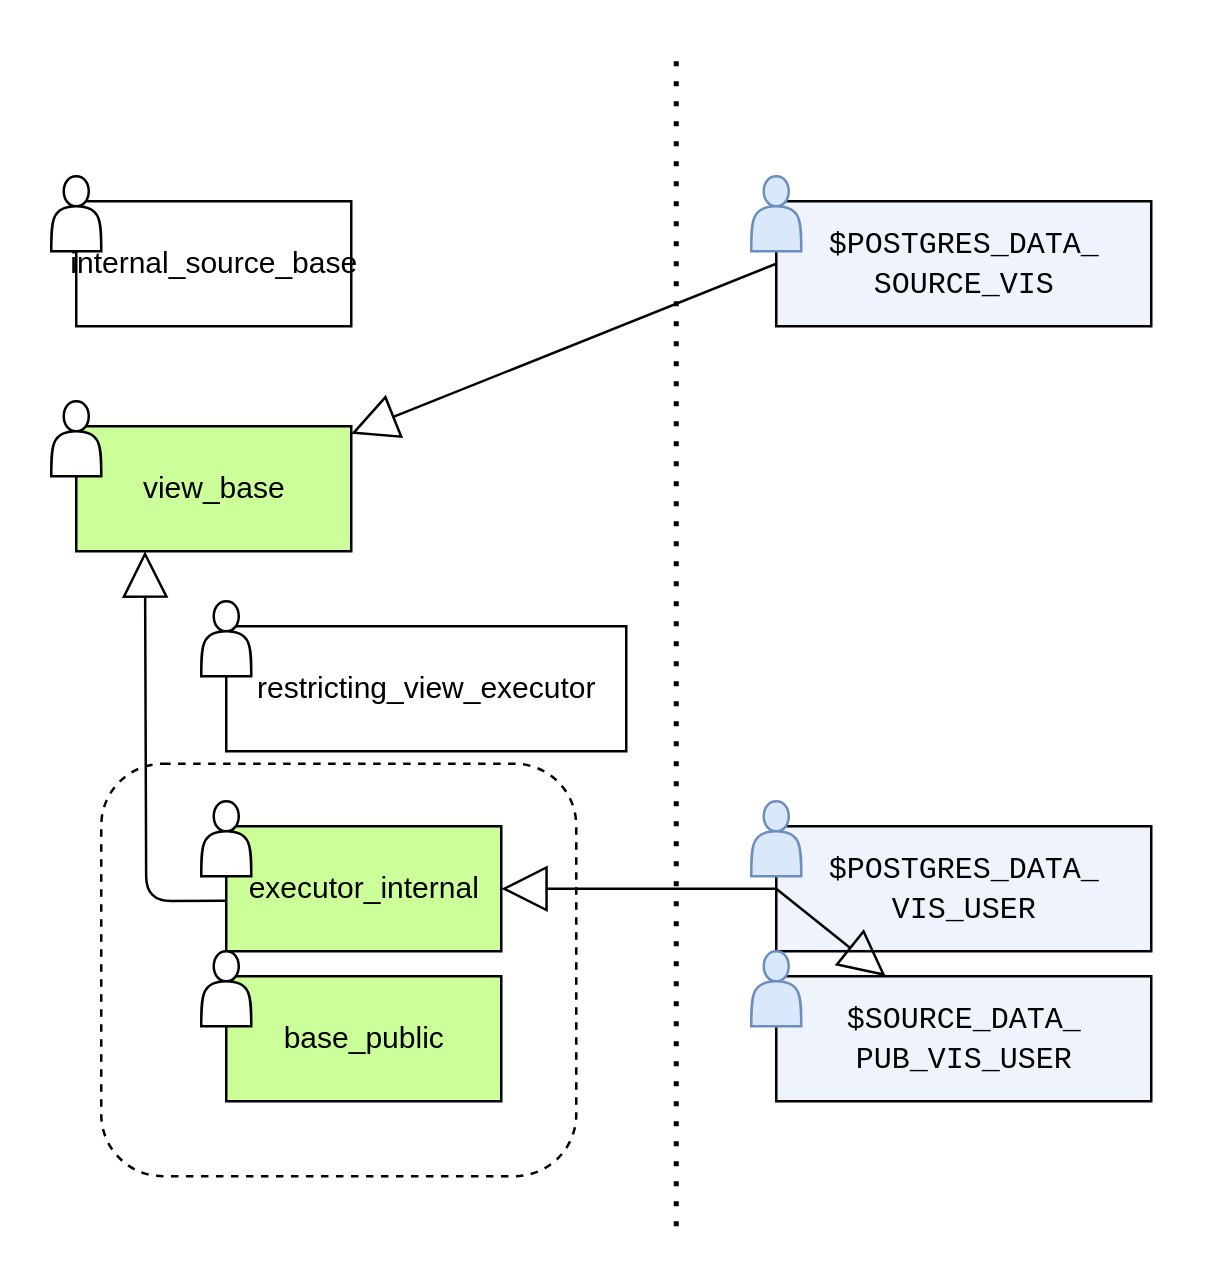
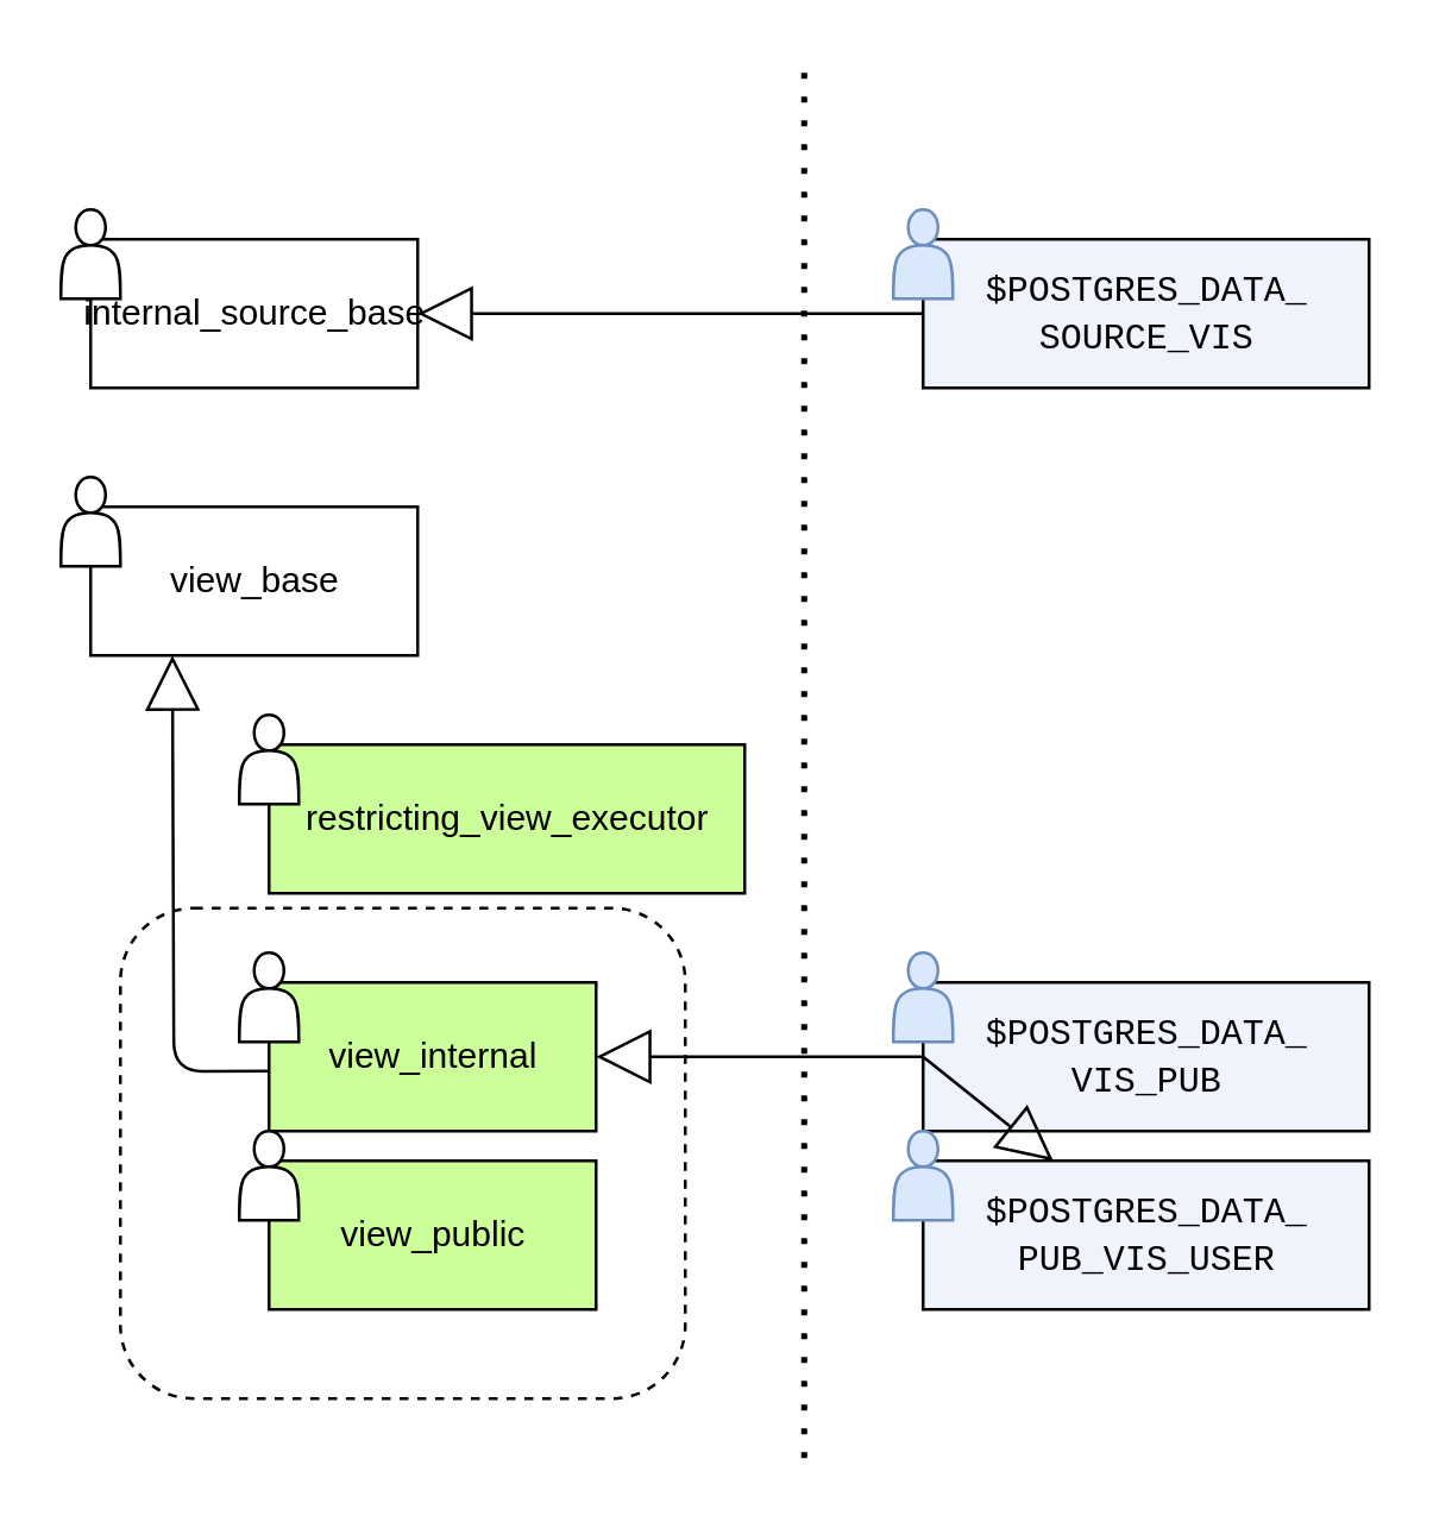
- <mxCell id="29" value="" style="endArrow=block;endSize=16;endFill=0;html=1;exitX=0;exitY=0.5;exitDx=0;exitDy=0;" edge="1" parent="1" source="20" target="3"><mxGeometry width="160" relative="1" as="geometry"><mxPoint x="260" y="110" as="sourcePoint" /><mxPoint x="150" y="110" as="targetPoint" /></mxGeometry></mxCell>
+ <mxCell id="29" value="" style="endArrow=block;endSize=16;endFill=0;html=1;entryX=1;entryY=0.5;entryDx=0;entryDy=0;exitX=0;exitY=0.5;exitDx=0;exitDy=0;" edge="1" parent="1" source="20" target="16"><mxGeometry width="160" relative="1" as="geometry"><mxPoint x="260" y="110" as="sourcePoint" /><mxPoint x="150" y="110" as="targetPoint" /></mxGeometry></mxCell>
- <mxCell id="3" value="view_base" style="html=1;fillColor=#ccff99;" vertex="1" parent="2"><mxGeometry x="10" y="10" width="110" height="50" as="geometry" /></mxCell>
+ <mxCell id="3" value="view_base" style="html=1;" vertex="1" parent="2"><mxGeometry x="10" y="10" width="110" height="50" as="geometry" /></mxCell>
- <mxCell id="13" value="restricting_view_executor" style="html=1;" vertex="1" parent="12"><mxGeometry x="10" y="10" width="160" height="50" as="geometry" /></mxCell>
+ <mxCell id="13" value="restricting_view_executor" style="html=1;fillColor=#ccff99;" vertex="1" parent="12"><mxGeometry x="10" y="10" width="160" height="50" as="geometry" /></mxCell>
- <mxCell id="7" value="executor_internal" style="html=1;fillColor=#CCFF99;" vertex="1" parent="5"><mxGeometry x="10" y="10" width="110" height="50" as="geometry" /></mxCell>
+ <mxCell id="7" value="view_internal" style="html=1;fillColor=#CCFF99;" vertex="1" parent="5"><mxGeometry x="10" y="10" width="110" height="50" as="geometry" /></mxCell>
- <mxCell id="23" value="&lt;font face=&quot;Courier New&quot;&gt;$POSTGRES_DATA_&lt;br&gt;VIS_USER&lt;/font&gt;" style="html=1;fillColor=#EFF4FC;" vertex="1" parent="22"><mxGeometry x="10" y="10" width="150" height="50" as="geometry" /></mxCell>
+ <mxCell id="23" value="&lt;font face=&quot;Courier New&quot;&gt;$POSTGRES_DATA_&lt;br&gt;VIS_PUB&lt;/font&gt;" style="html=1;fillColor=#EFF4FC;" vertex="1" parent="22"><mxGeometry x="10" y="10" width="150" height="50" as="geometry" /></mxCell>
- <mxCell id="10" value="base_public" style="html=1;fillColor=#CCFF99;" vertex="1" parent="9"><mxGeometry x="10" y="10" width="110" height="50" as="geometry" /></mxCell>
+ <mxCell id="10" value="view_public" style="html=1;fillColor=#CCFF99;" vertex="1" parent="9"><mxGeometry x="10" y="10" width="110" height="50" as="geometry" /></mxCell>
- <mxCell id="26" value="&lt;font face=&quot;Courier New&quot;&gt;$SOURCE_DATA_&lt;br&gt;PUB_VIS_USER&lt;/font&gt;" style="html=1;fillColor=#EFF4FC;" vertex="1" parent="25"><mxGeometry x="10" y="10" width="150" height="50" as="geometry" /></mxCell>
+ <mxCell id="26" value="&lt;font face=&quot;Courier New&quot;&gt;$POSTGRES_DATA_&lt;br&gt;PUB_VIS_USER&lt;/font&gt;" style="html=1;fillColor=#EFF4FC;" vertex="1" parent="25"><mxGeometry x="10" y="10" width="150" height="50" as="geometry" /></mxCell>
